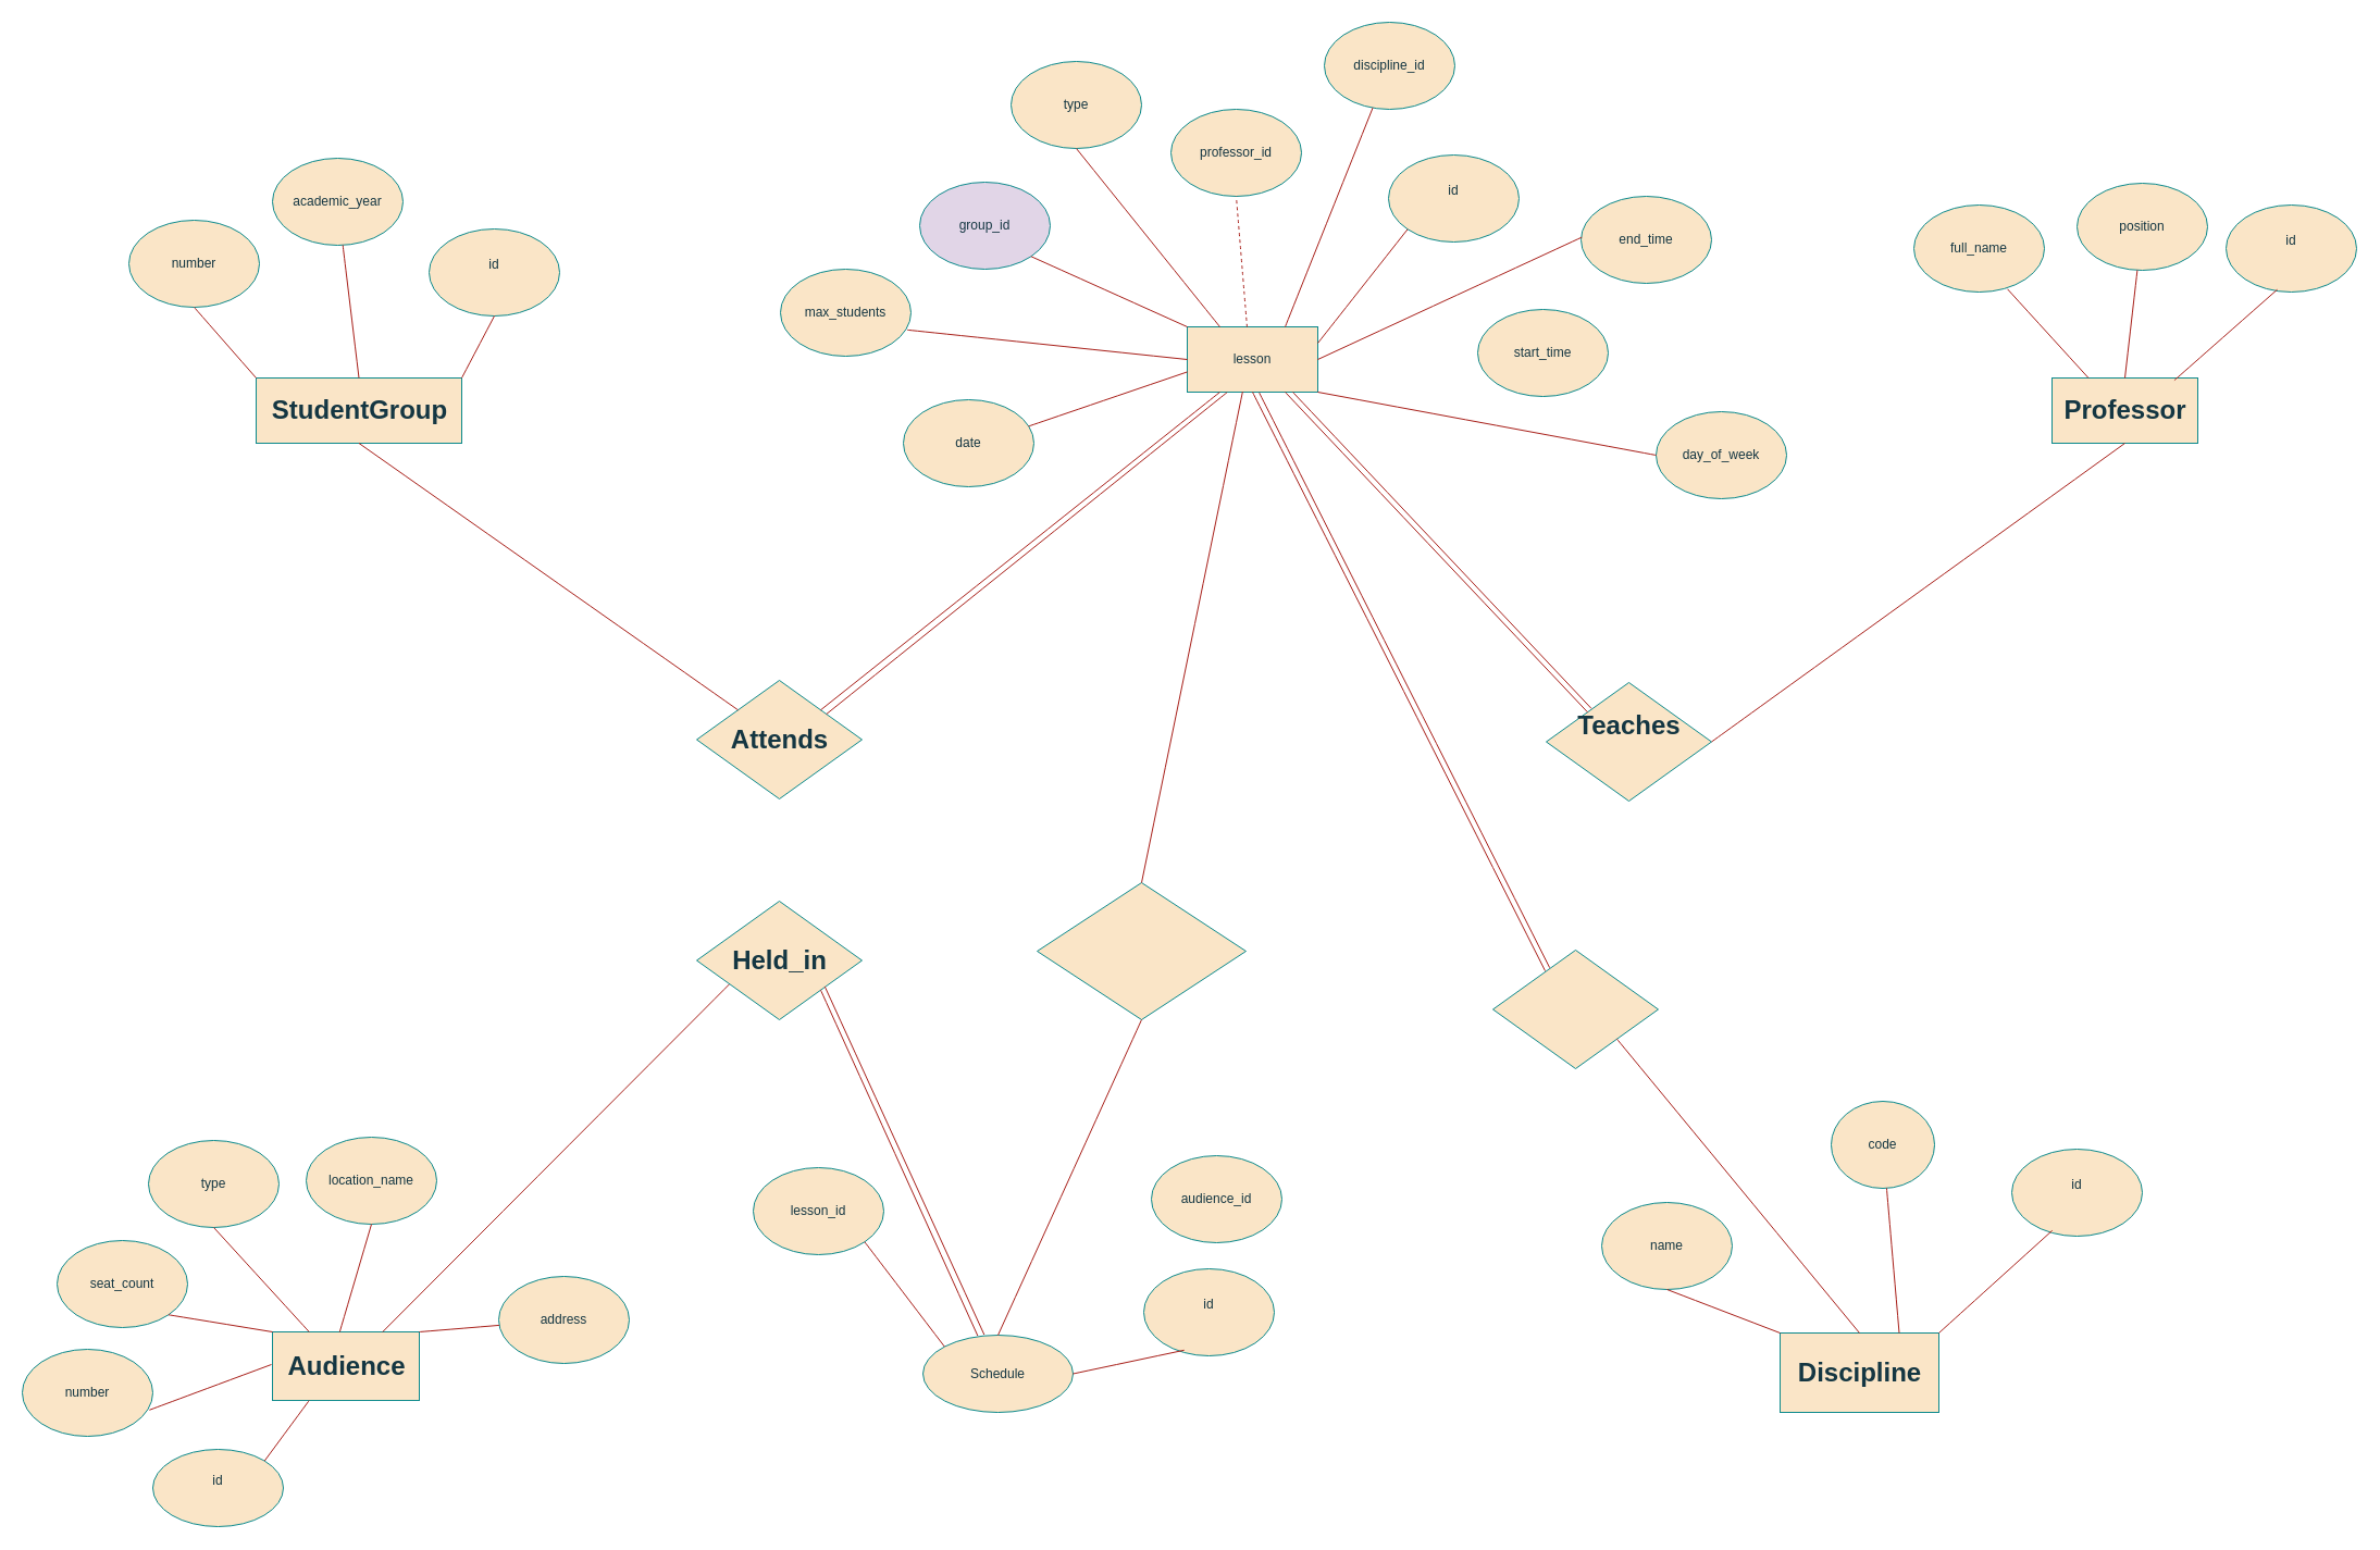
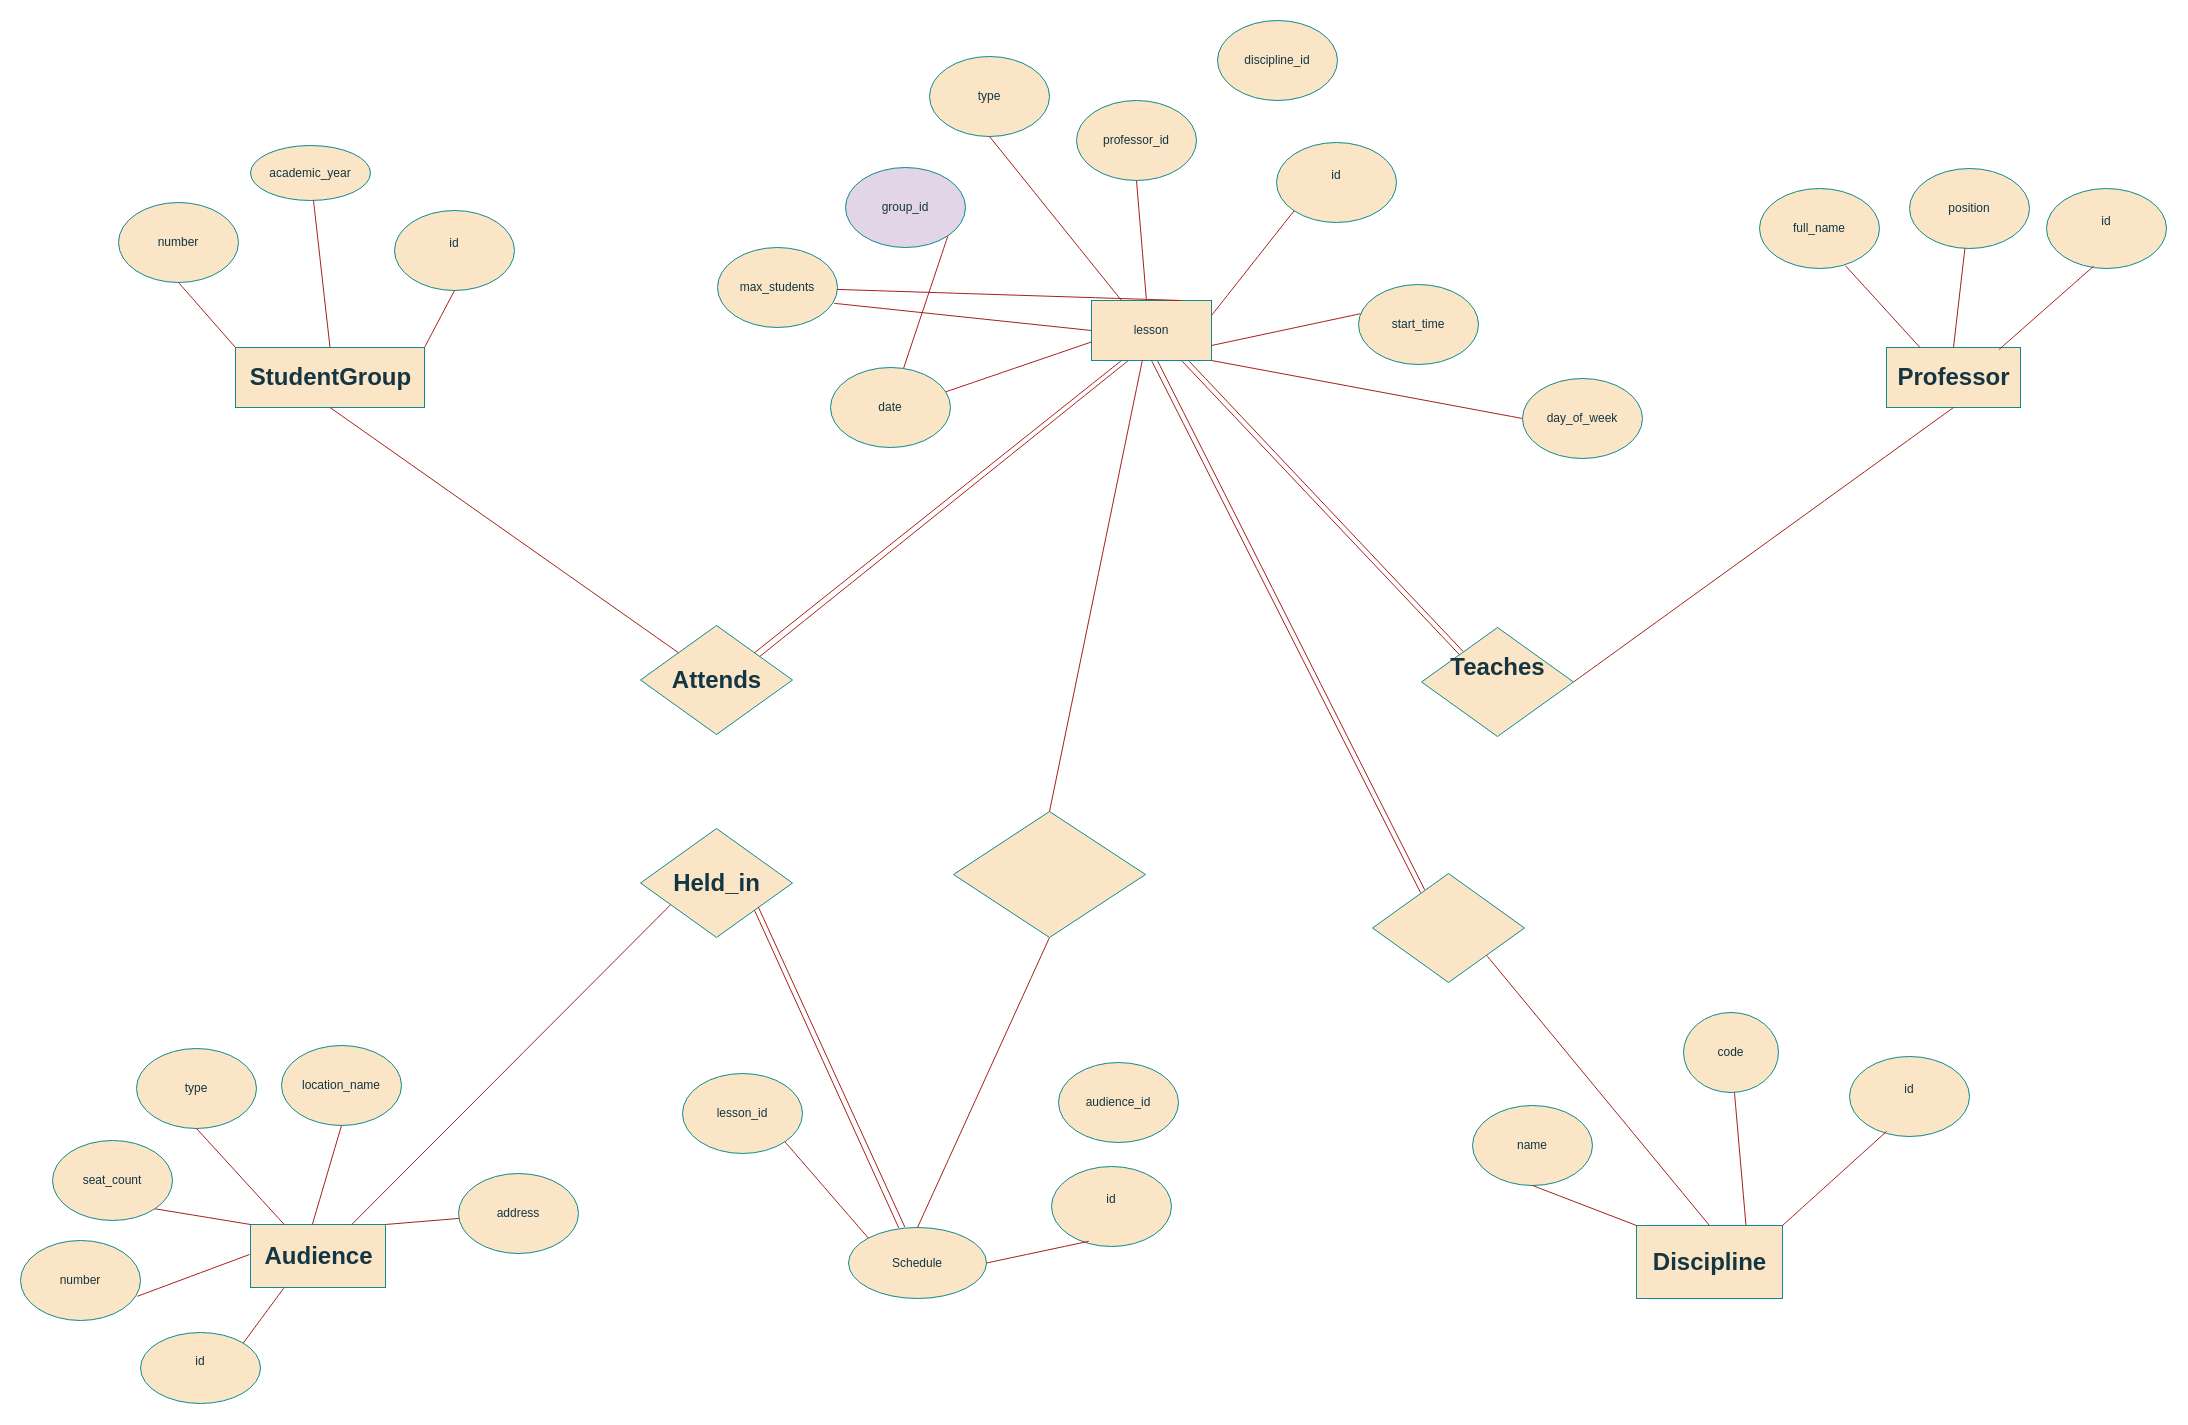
- <mxCell id="30" value="academic_year" style="ellipse;whiteSpace=wrap;html=1;labelBackgroundColor=none;fillColor=#FAE5C7;strokeColor=#0F8B8D;fontColor=#143642;" parent="1" vertex="1"><mxGeometry x="250" y="145" width="120" height="80" as="geometry" /></mxCell>
+ <mxCell id="30" value="academic_year" style="ellipse;whiteSpace=wrap;html=1;labelBackgroundColor=none;fillColor=#FAE5C7;strokeColor=#0F8B8D;fontColor=#143642;" parent="1" vertex="1"><mxGeometry x="250" y="145" width="120" height="55" as="geometry" /></mxCell>
- <mxCell id="43" value="" style="endArrow=none;html=1;rounded=0;fontSize=12;startSize=8;endSize=8;curved=1;exitX=0.75;exitY=0;exitDx=0;exitDy=0;labelBackgroundColor=none;strokeColor=#A8201A;fontColor=default;" parent="1" source="36" target="41" edge="1"><mxGeometry width="50" height="50" relative="1" as="geometry"><mxPoint x="1211" y="317" as="sourcePoint" /><mxPoint x="1261" y="267" as="targetPoint" /></mxGeometry></mxCell>
+ <mxCell id="43" value="" style="endArrow=none;html=1;rounded=0;fontSize=12;startSize=8;endSize=8;curved=1;exitX=0.75;exitY=0;exitDx=0;exitDy=0;labelBackgroundColor=none;strokeColor=#A8201A;fontColor=default;" parent="1" source="36" target="38" edge="1"><mxGeometry width="50" height="50" relative="1" as="geometry"><mxPoint x="1211" y="317" as="sourcePoint" /><mxPoint x="1261" y="267" as="targetPoint" /></mxGeometry></mxCell>
- <mxCell id="55" value="end_time" style="ellipse;whiteSpace=wrap;html=1;labelBackgroundColor=none;fillColor=#FAE5C7;strokeColor=#0F8B8D;fontColor=#143642;" parent="1" vertex="1"><mxGeometry x="1453" y="180" width="120" height="80" as="geometry" /></mxCell>
- <mxCell id="47" value="" style="endArrow=none;html=1;rounded=0;fontSize=12;startSize=8;endSize=8;curved=1;entryX=0.5;entryY=1;entryDx=0;entryDy=0;exitX=0.458;exitY=0;exitDx=0;exitDy=0;exitPerimeter=0;labelBackgroundColor=none;strokeColor=#A8201A;fontColor=default;dashed=1;" parent="1" source="36" target="40" edge="1"><mxGeometry width="50" height="50" relative="1" as="geometry"><mxPoint x="1141" y="300" as="sourcePoint" /><mxPoint x="1247" y="250" as="targetPoint" /></mxGeometry></mxCell>
+ <mxCell id="47" value="" style="endArrow=none;html=1;rounded=0;fontSize=12;startSize=8;endSize=8;curved=1;entryX=0.5;entryY=1;entryDx=0;entryDy=0;exitX=0.458;exitY=0;exitDx=0;exitDy=0;exitPerimeter=0;labelBackgroundColor=none;strokeColor=#A8201A;fontColor=default;" parent="1" source="36" target="40" edge="1"><mxGeometry width="50" height="50" relative="1" as="geometry"><mxPoint x="1141" y="300" as="sourcePoint" /><mxPoint x="1247" y="250" as="targetPoint" /></mxGeometry></mxCell>
- <mxCell id="46" value="" style="endArrow=none;html=1;rounded=0;fontSize=12;startSize=8;endSize=8;curved=1;entryX=0;entryY=0;entryDx=0;entryDy=0;exitX=1;exitY=1;exitDx=0;exitDy=0;labelBackgroundColor=none;strokeColor=#A8201A;fontColor=default;" parent="1" source="37" target="36" edge="1"><mxGeometry width="50" height="50" relative="1" as="geometry"><mxPoint x="970" y="231" as="sourcePoint" /><mxPoint x="1089" y="299" as="targetPoint" /></mxGeometry></mxCell>
+ <mxCell id="46" value="" style="endArrow=none;html=1;rounded=0;fontSize=12;startSize=8;endSize=8;curved=1;exitX=1;exitY=1;exitDx=0;exitDy=0;labelBackgroundColor=none;strokeColor=#A8201A;fontColor=default;" parent="1" source="37" target="49" edge="1"><mxGeometry width="50" height="50" relative="1" as="geometry"><mxPoint x="970" y="231" as="sourcePoint" /><mxPoint x="1089" y="299" as="targetPoint" /></mxGeometry></mxCell>
- <mxCell id="56" value="" style="endArrow=none;html=1;rounded=0;fontSize=12;startSize=8;endSize=8;curved=1;exitX=0.005;exitY=0.471;exitDx=0;exitDy=0;entryX=1;entryY=0.5;entryDx=0;entryDy=0;exitPerimeter=0;labelBackgroundColor=none;strokeColor=#A8201A;fontColor=default;" parent="1" source="55" target="36" edge="1"><mxGeometry width="50" height="50" relative="1" as="geometry"><mxPoint x="1190" y="483" as="sourcePoint" /><mxPoint x="1161" y="370" as="targetPoint" /></mxGeometry></mxCell>
+ <mxCell id="54" value="" style="endArrow=none;html=1;rounded=0;fontSize=12;startSize=8;endSize=8;curved=1;exitX=0.017;exitY=0.365;exitDx=0;exitDy=0;entryX=1;entryY=0.75;entryDx=0;entryDy=0;exitPerimeter=0;labelBackgroundColor=none;strokeColor=#A8201A;fontColor=default;" parent="1" source="52" target="36" edge="1"><mxGeometry width="50" height="50" relative="1" as="geometry"><mxPoint x="1089.5" y="404" as="sourcePoint" /><mxPoint x="1192.5" y="356" as="targetPoint" /></mxGeometry></mxCell>
- <mxCell id="59" value="lesson_id" style="ellipse;whiteSpace=wrap;html=1;labelBackgroundColor=none;fillColor=#FAE5C7;strokeColor=#0F8B8D;fontColor=#143642;" parent="1" vertex="1"><mxGeometry x="692" y="1073" width="120" height="80" as="geometry" /></mxCell>
+ <mxCell id="59" value="lesson_id" style="ellipse;whiteSpace=wrap;html=1;labelBackgroundColor=none;fillColor=#FAE5C7;strokeColor=#0F8B8D;fontColor=#143642;" parent="1" vertex="1"><mxGeometry x="682" y="1073" width="120" height="80" as="geometry" /></mxCell>
